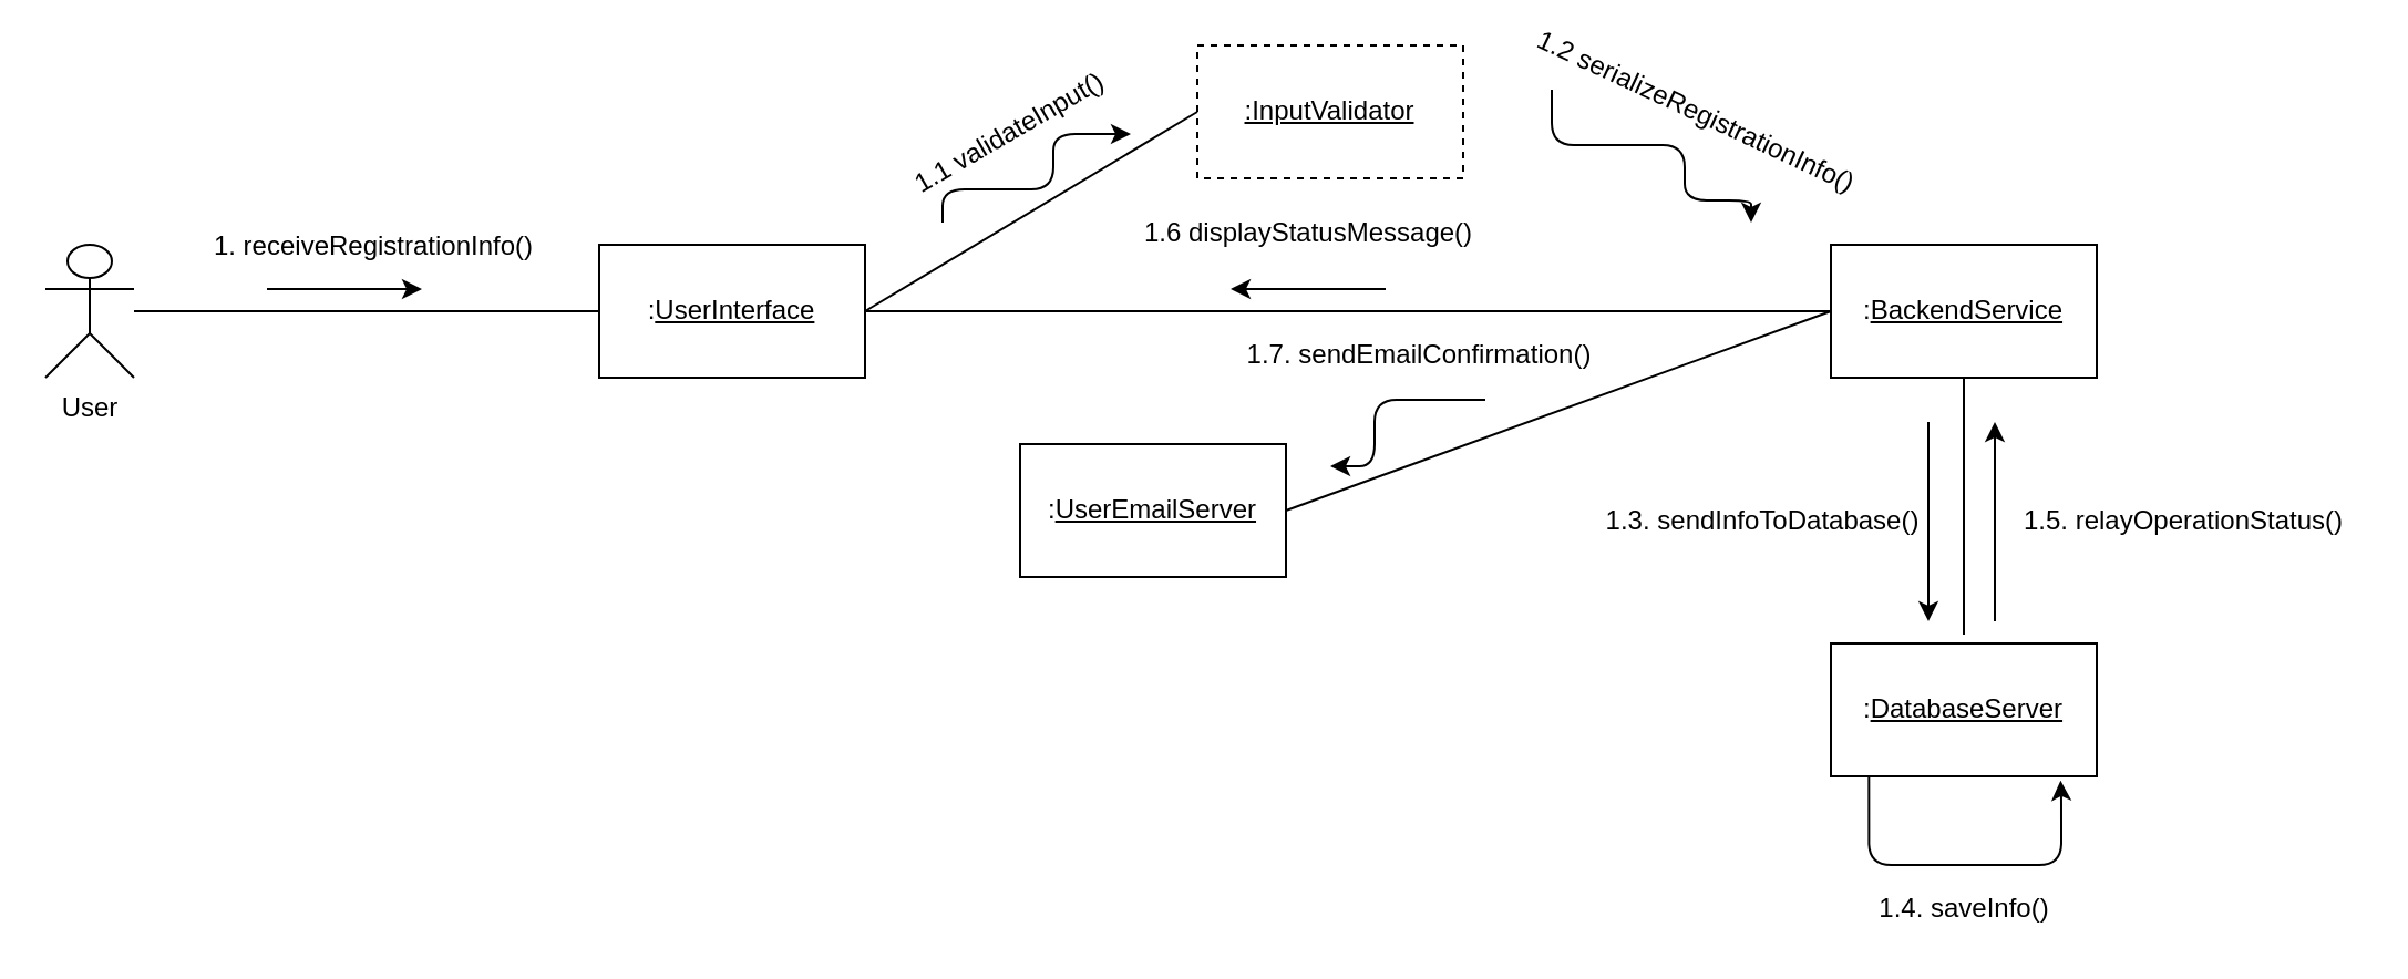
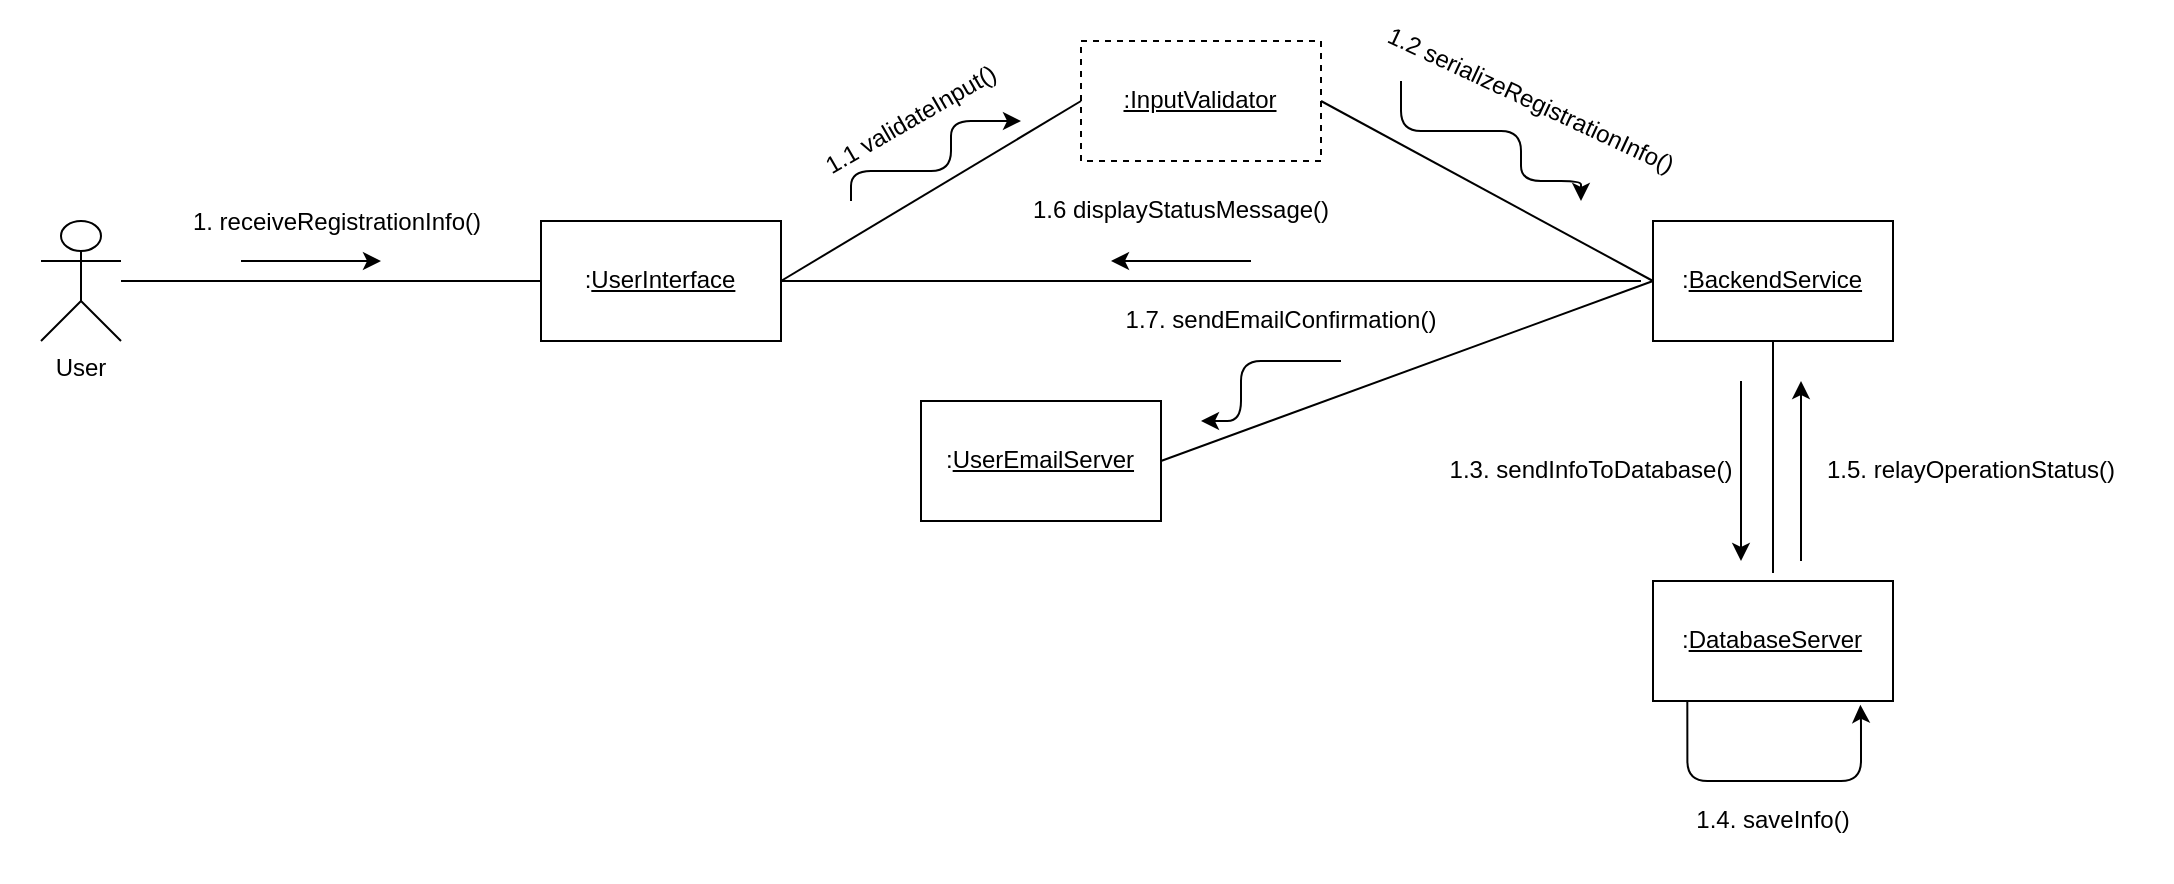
- <mxCell id="9" value="" style="endArrow=none;html=1;exitX=0;exitY=0.5;exitDx=0;exitDy=0;" parent="1" source="11" target="2" edge="1"><mxGeometry width="50" height="50" relative="1" as="geometry"><mxPoint x="460" y="200" as="sourcePoint" /><mxPoint x="510" y="150" as="targetPoint" /></mxGeometry></mxCell>
+ <mxCell id="9" value="" style="endArrow=none;html=1;exitX=0;exitY=0.5;exitDx=0;exitDy=0;entryX=1;entryY=0.5;entryDx=0;entryDy=0;" parent="1" source="11" target="4" edge="1"><mxGeometry width="50" height="50" relative="1" as="geometry"><mxPoint x="460" y="200" as="sourcePoint" /><mxPoint x="510" y="150" as="targetPoint" /></mxGeometry></mxCell>
